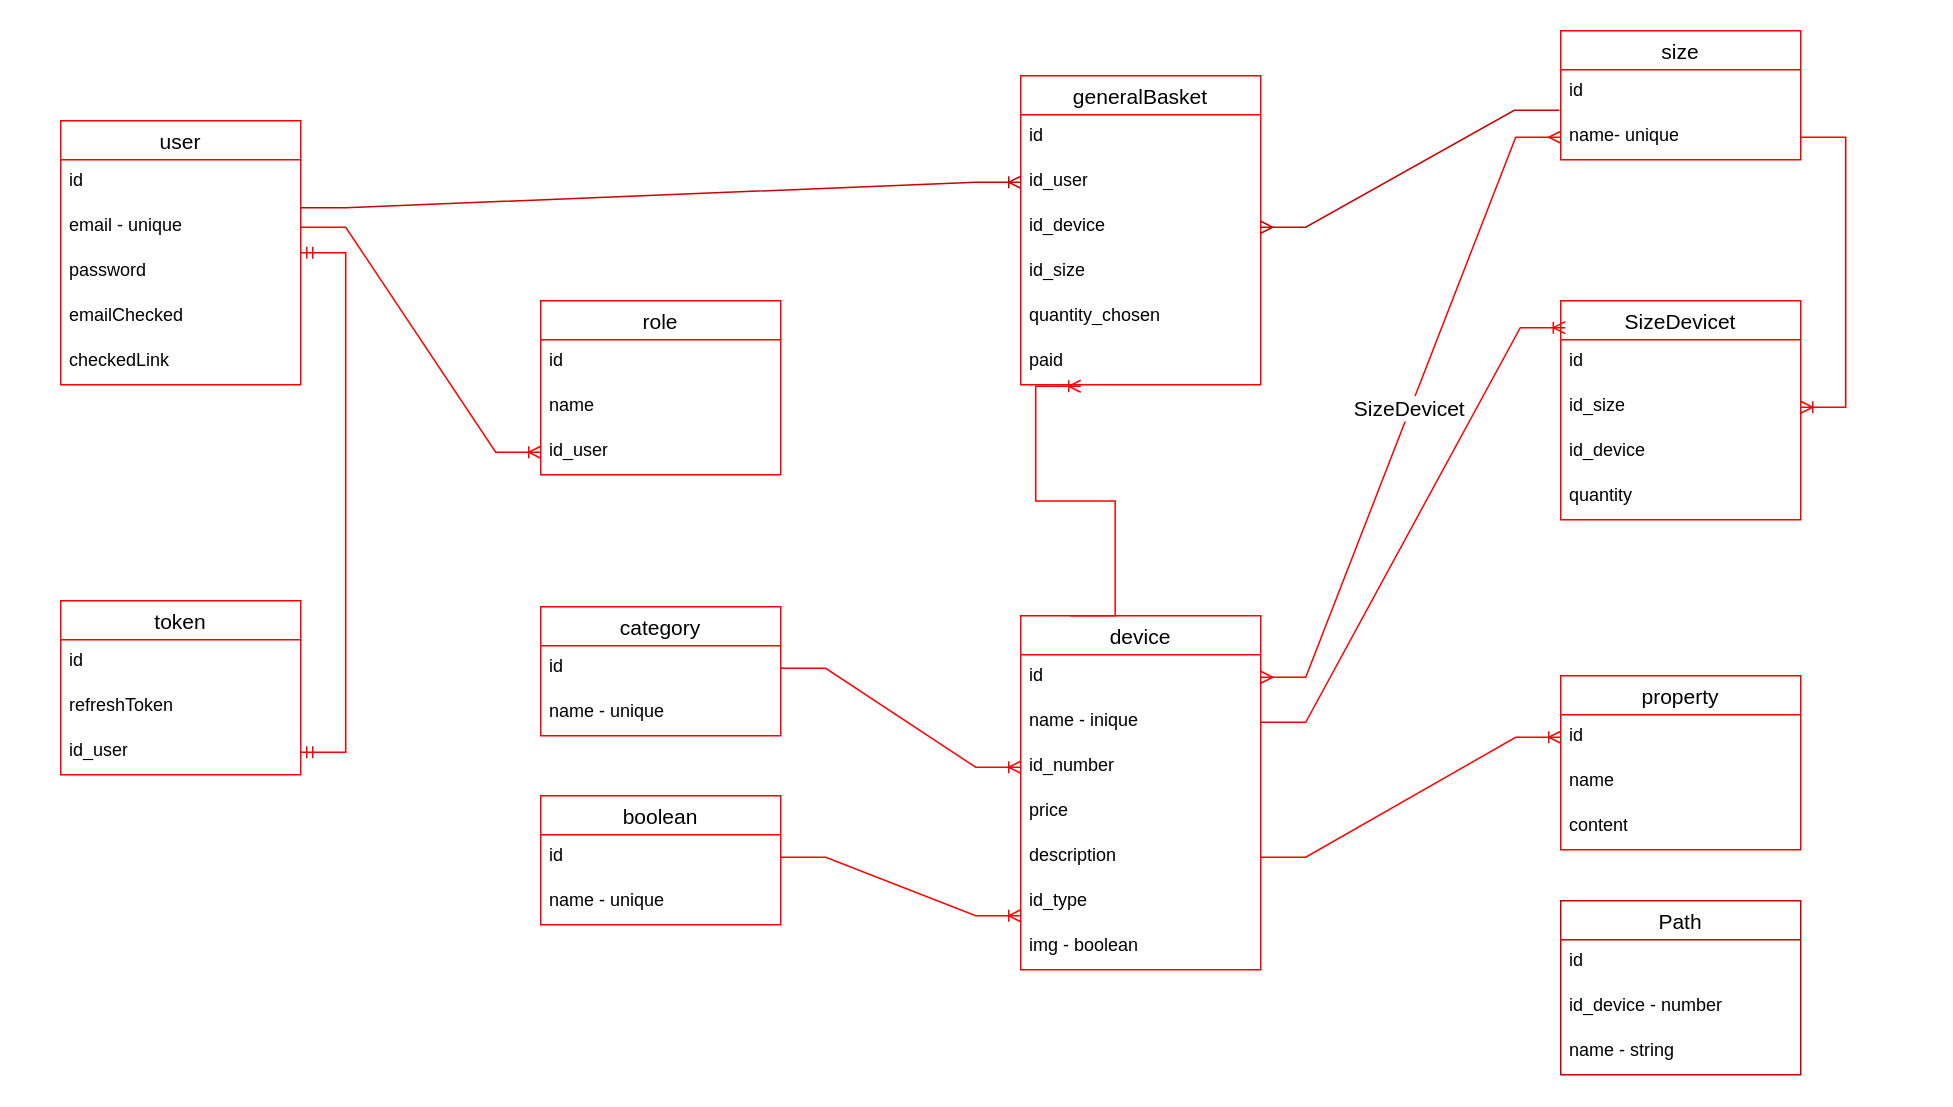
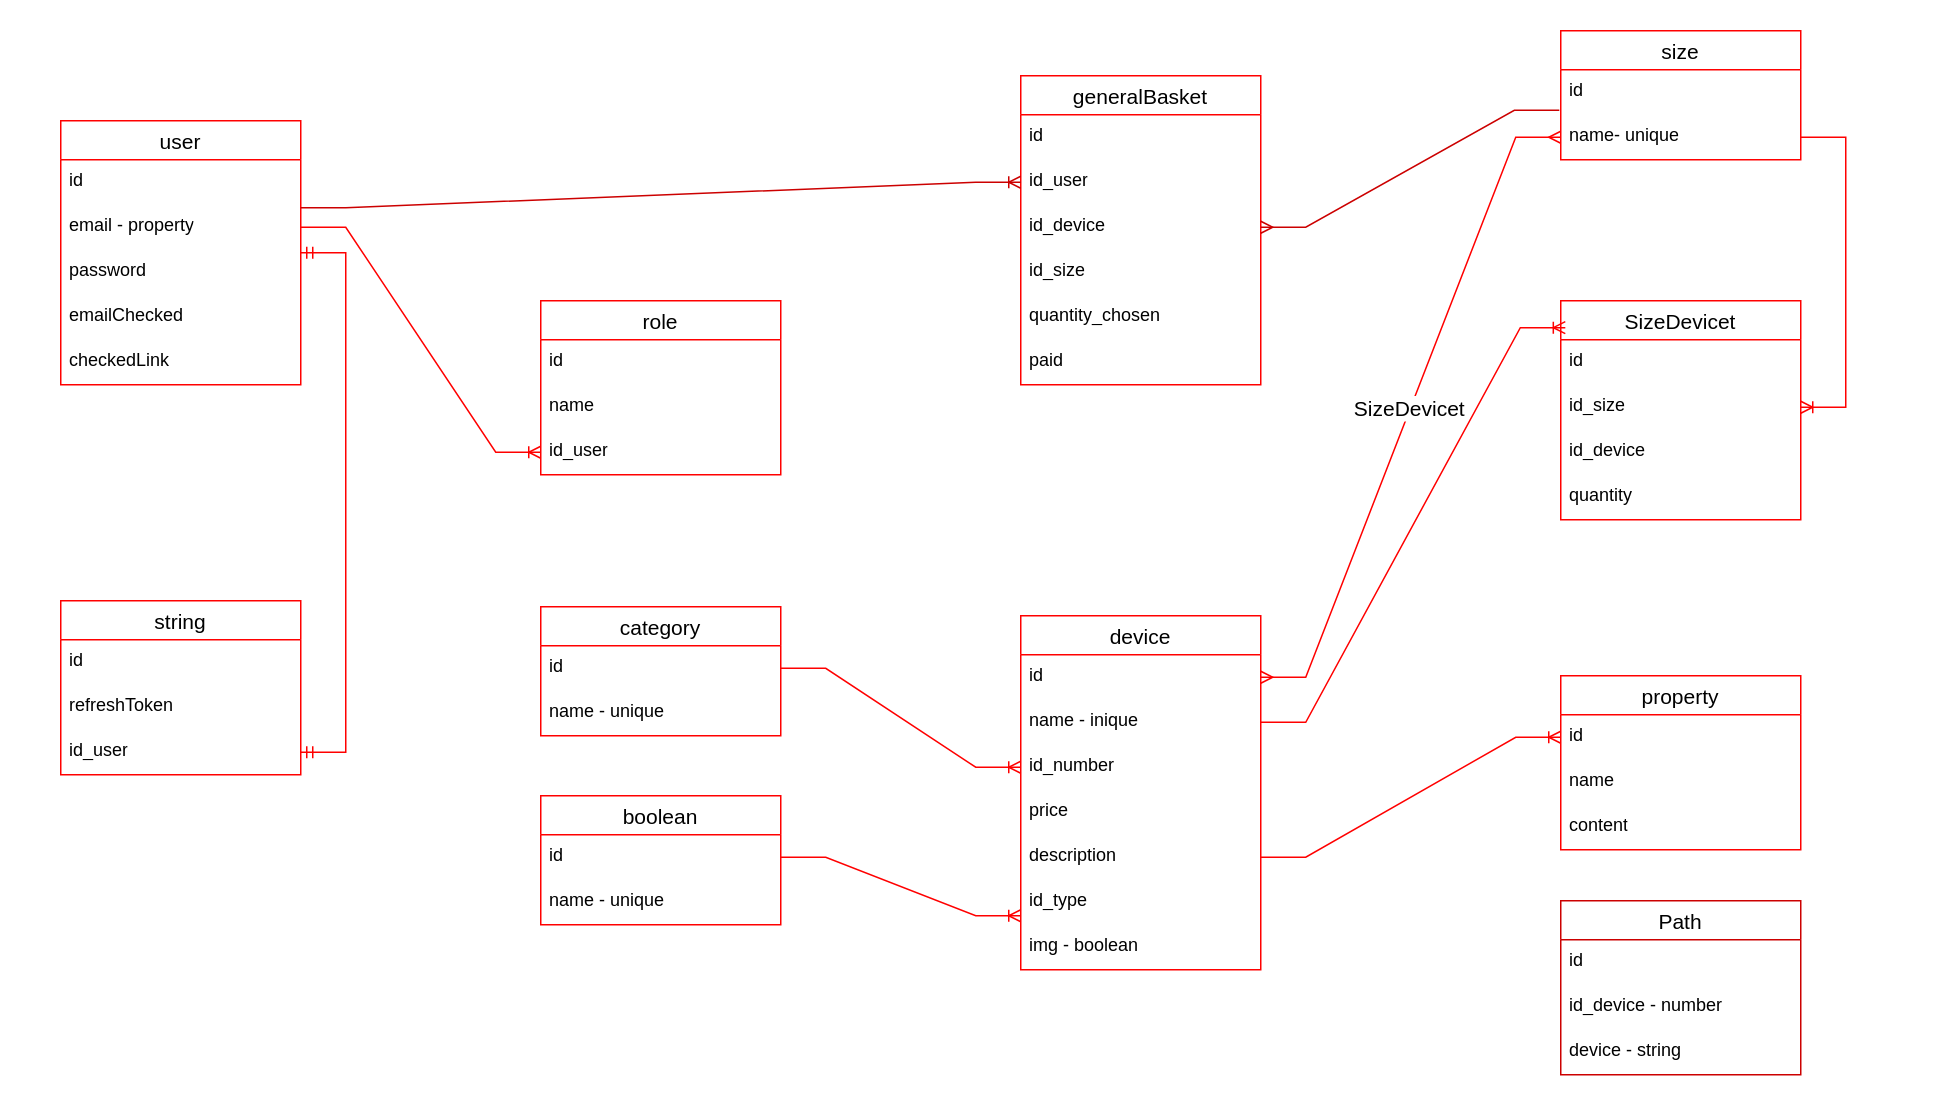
- <mxCell id="4" value="email - unique" style="text;strokeColor=none;fillColor=none;spacingLeft=4;spacingRight=4;overflow=hidden;rotatable=0;points=[[0,0.5],[1,0.5]];portConstraint=eastwest;fontSize=12;whiteSpace=wrap;html=1;" parent="2" vertex="1"><mxGeometry y="56" width="160" height="30" as="geometry" /></mxCell>
+ <mxCell id="4" value="email - property" style="text;strokeColor=none;fillColor=none;spacingLeft=4;spacingRight=4;overflow=hidden;rotatable=0;points=[[0,0.5],[1,0.5]];portConstraint=eastwest;fontSize=12;whiteSpace=wrap;html=1;" parent="2" vertex="1"><mxGeometry y="56" width="160" height="30" as="geometry" /></mxCell>
- <mxCell id="23" value="" style="edgeStyle=entityRelationEdgeStyle;fontSize=12;html=1;endArrow=ERoneToMany;rounded=0;exitX=0.206;exitY=0;exitDx=0;exitDy=0;entryX=0.25;entryY=1.033;entryDx=0;entryDy=0;strokeColor=#FF0000;entryPerimeter=0;exitPerimeter=0;" parent="1" source="8" target="40" edge="1"><mxGeometry width="100" height="100" relative="1" as="geometry"><mxPoint x="630" y="140" as="sourcePoint" /><mxPoint x="730" y="40" as="targetPoint" /></mxGeometry></mxCell>
- <mxCell id="41" value="token" style="swimlane;fontStyle=0;childLayout=stackLayout;horizontal=1;startSize=26;horizontalStack=0;resizeParent=1;resizeParentMax=0;resizeLast=0;collapsible=1;marginBottom=0;align=center;fontSize=14;strokeColor=#FF0000;" parent="1" vertex="1"><mxGeometry x="40" y="400" width="160" height="116" as="geometry" /></mxCell>
+ <mxCell id="41" value="string" style="swimlane;fontStyle=0;childLayout=stackLayout;horizontal=1;startSize=26;horizontalStack=0;resizeParent=1;resizeParentMax=0;resizeLast=0;collapsible=1;marginBottom=0;align=center;fontSize=14;strokeColor=#FF0000;" parent="1" vertex="1"><mxGeometry x="40" y="400" width="160" height="116" as="geometry" /></mxCell>
- <mxCell id="65" value="name - string" style="text;strokeColor=none;fillColor=none;spacingLeft=4;spacingRight=4;overflow=hidden;rotatable=0;points=[[0,0.5],[1,0.5]];portConstraint=eastwest;fontSize=12;whiteSpace=wrap;html=1;" parent="62" vertex="1"><mxGeometry y="86" width="160" height="30" as="geometry" /></mxCell>
+ <mxCell id="65" value="device - string" style="text;strokeColor=none;fillColor=none;spacingLeft=4;spacingRight=4;overflow=hidden;rotatable=0;points=[[0,0.5],[1,0.5]];portConstraint=eastwest;fontSize=12;whiteSpace=wrap;html=1;" parent="62" vertex="1"><mxGeometry y="86" width="160" height="30" as="geometry" /></mxCell>
